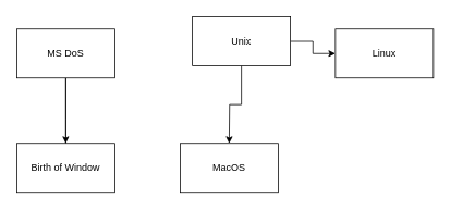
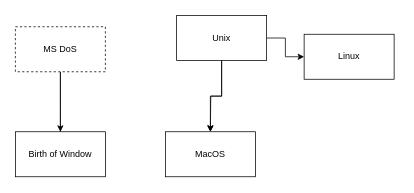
- <mxCell id="4" value="MS DoS" style="rounded=0;whiteSpace=wrap;html=1;" vertex="1" parent="1"><mxGeometry x="20" y="35" width="120" height="60" as="geometry" /></mxCell>
+ <mxCell id="4" value="MS DoS" style="rounded=0;whiteSpace=wrap;html=1;dashed=1;" vertex="1" parent="1"><mxGeometry x="20" y="35" width="120" height="60" as="geometry" /></mxCell>
- <mxCell id="5" value="Linux" style="rounded=0;whiteSpace=wrap;html=1;" vertex="1" parent="1"><mxGeometry x="410" y="35" width="120" height="60" as="geometry" /></mxCell>
+ <mxCell id="5" value="Linux" style="rounded=0;whiteSpace=wrap;html=1;" vertex="1" parent="1"><mxGeometry x="405" y="45" width="120" height="60" as="geometry" /></mxCell>
+ <mxCell id="8" value="" style="edgeStyle=orthogonalEdgeStyle;rounded=0;orthogonalLoop=1;jettySize=auto;html=1;" edge="1" parent="1" source="9" target="11"><mxGeometry relative="1" as="geometry" /></mxCell>
